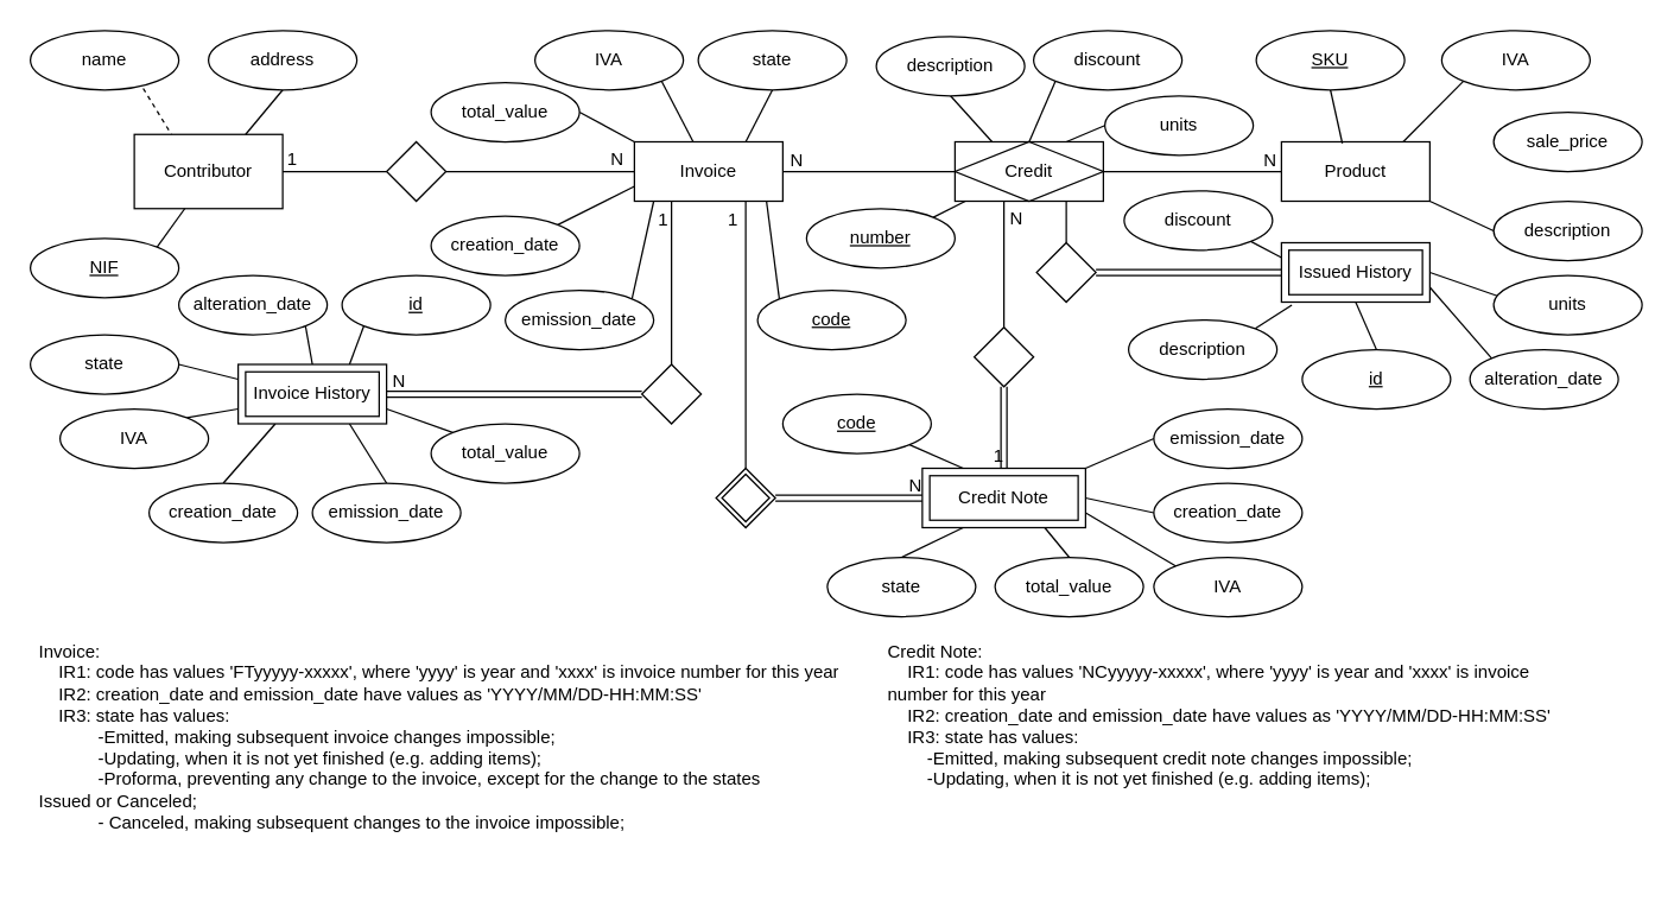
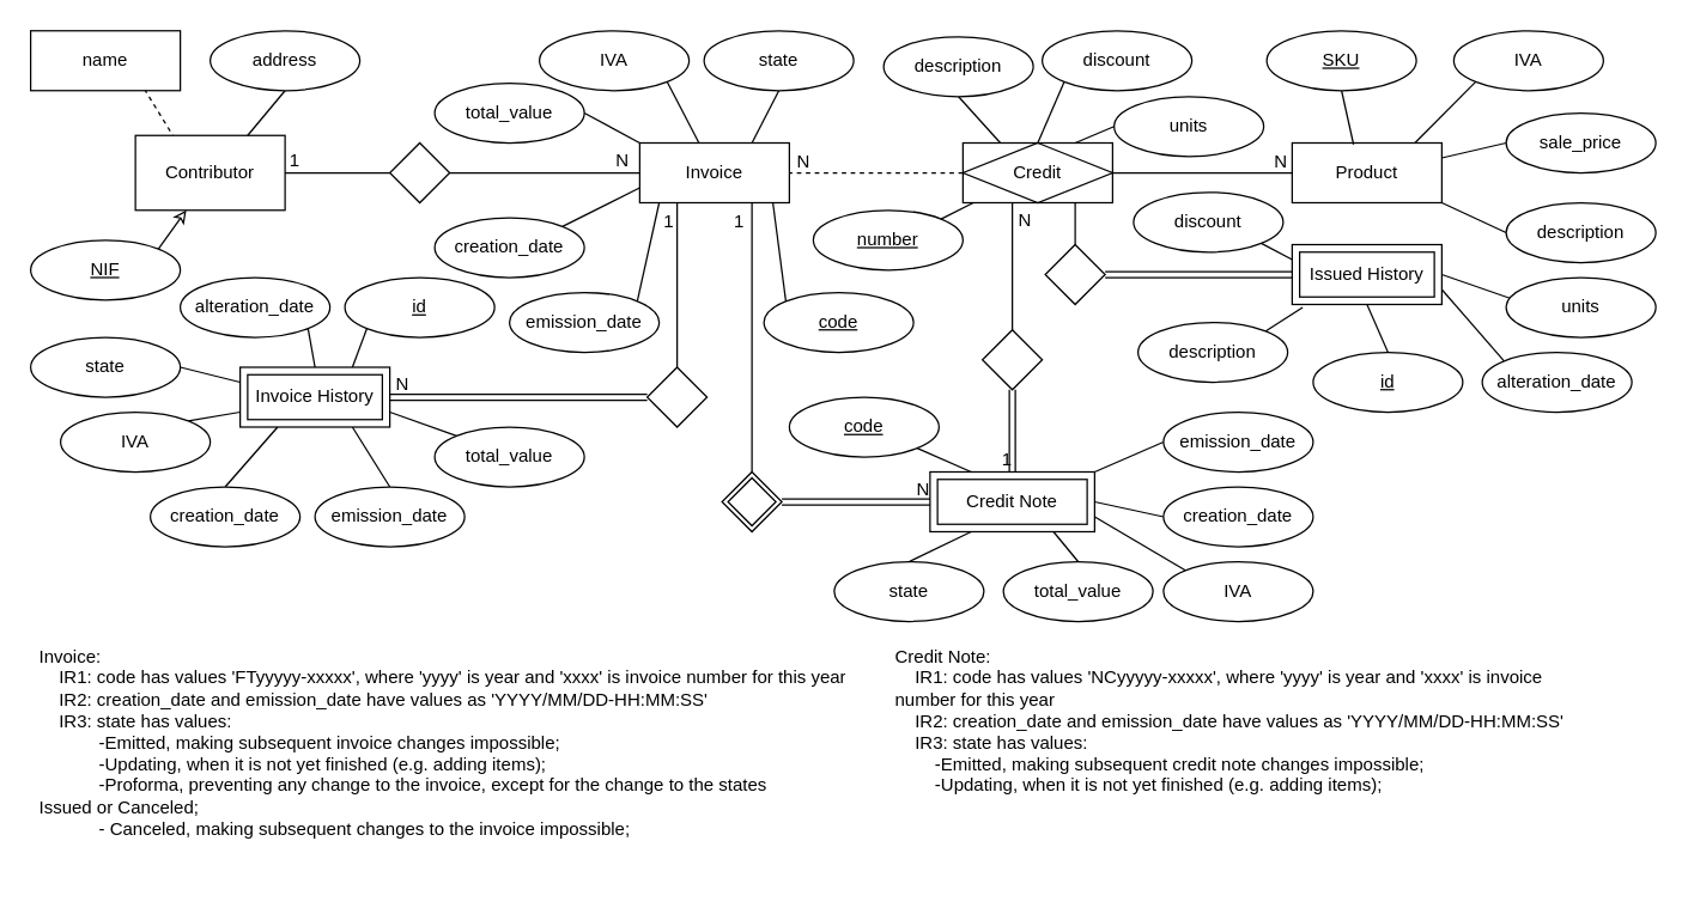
- <mxCell id="56" value="&lt;div&gt;name&lt;/div&gt;" style="ellipse;whiteSpace=wrap;html=1;align=center;rounded=0;shadow=0;glass=0;sketch=0;strokeColor=#000000;gradientColor=none;" parent="1" vertex="1"><mxGeometry x="20" y="20" width="100" height="40" as="geometry" /></mxCell>
+ <mxCell id="56" value="&lt;div&gt;name&lt;/div&gt;" style="whiteSpace=wrap;html=1;align=center;shadow=0;glass=0;sketch=0;strokeColor=#000000;gradientColor=none;rounded=0;" parent="1" vertex="1"><mxGeometry x="20" y="20" width="100" height="40" as="geometry" /></mxCell>
+ <mxCell id="44" style="edgeStyle=none;rounded=0;orthogonalLoop=1;jettySize=auto;html=1;exitX=0;exitY=0.5;exitDx=0;exitDy=0;entryX=1;entryY=0.25;entryDx=0;entryDy=0;endArrow=none;endFill=0;strokeColor=#000000;" parent="1" source="45" target="7" edge="1"><mxGeometry relative="1" as="geometry" /></mxCell>
- <mxCell id="107" value="" style="endArrow=none;html=1;rounded=0;entryX=1;entryY=0.5;entryDx=0;entryDy=0;exitX=0;exitY=0.5;exitDx=0;exitDy=0;" edge="1" parent="1" source="3" target="6"><mxGeometry relative="1" as="geometry"><mxPoint x="480" y="325" as="sourcePoint" /><mxPoint x="640" y="325" as="targetPoint" /></mxGeometry></mxCell>
+ <mxCell id="107" value="" style="endArrow=none;html=1;rounded=0;entryX=1;entryY=0.5;entryDx=0;entryDy=0;exitX=0;exitY=0.5;exitDx=0;exitDy=0;dashed=1;" edge="1" parent="1" source="3" target="6"><mxGeometry relative="1" as="geometry"><mxPoint x="480" y="325" as="sourcePoint" /><mxPoint x="640" y="325" as="targetPoint" /></mxGeometry></mxCell>
- <mxCell id="53" style="edgeStyle=none;rounded=0;orthogonalLoop=1;jettySize=auto;html=1;exitX=1;exitY=0;exitDx=0;exitDy=0;entryX=0.34;entryY=1;entryDx=0;entryDy=0;entryPerimeter=0;endArrow=none;endFill=0;strokeColor=#000000;" parent="1" source="54" target="51" edge="1"><mxGeometry relative="1" as="geometry" /></mxCell>
+ <mxCell id="53" style="edgeStyle=none;rounded=0;orthogonalLoop=1;jettySize=auto;html=1;exitX=1;exitY=0;exitDx=0;exitDy=0;entryX=0.34;entryY=1;entryDx=0;entryDy=0;entryPerimeter=0;endArrow=classic;endFill=0;strokeColor=#000000;" parent="1" source="54" target="51" edge="1"><mxGeometry relative="1" as="geometry" /></mxCell>
